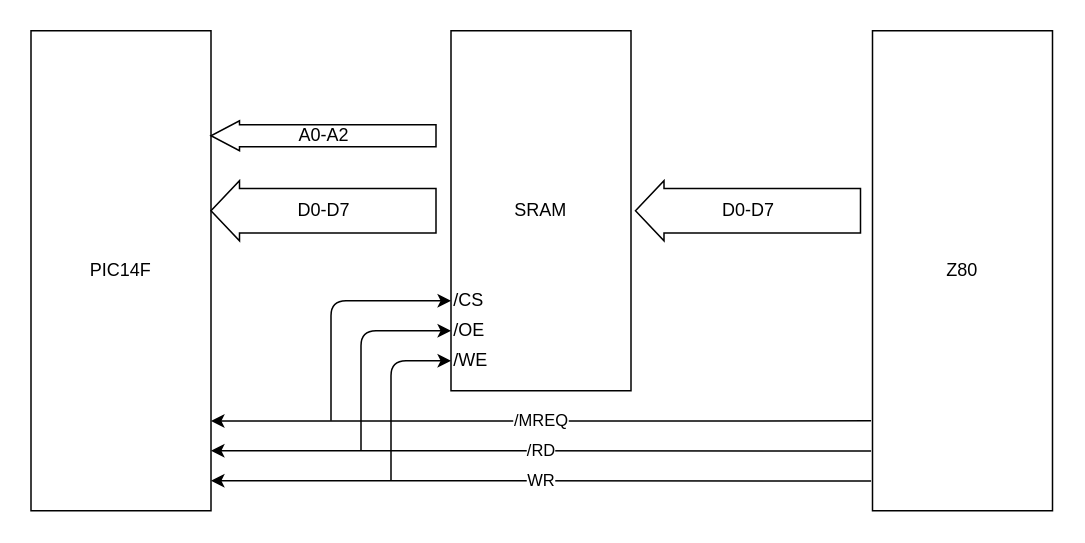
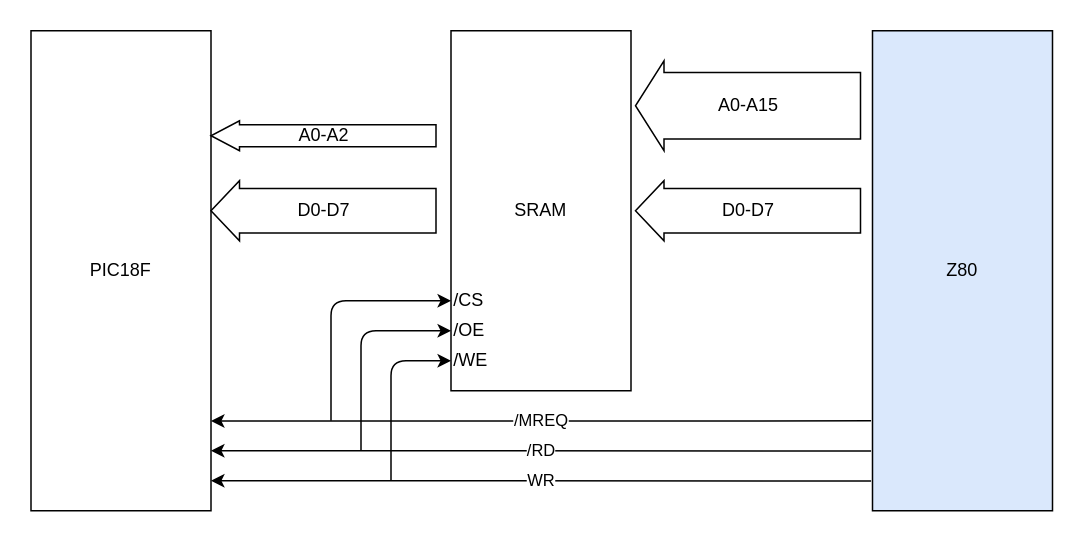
+ <mxCell id="5" value="A0-A15" style="html=1;shadow=0;dashed=0;align=center;verticalAlign=middle;shape=mxgraph.arrows2.arrow;dy=0.26;dx=19;flipH=1;notch=0;" parent="1" vertex="1"><mxGeometry x="423" y="40" width="150" height="60" as="geometry" /></mxCell>
- <mxCell id="4" value="PIC14F" style="rounded=0;whiteSpace=wrap;html=1;" parent="1" vertex="1"><mxGeometry x="20" y="20" width="120" height="320" as="geometry" /></mxCell>
+ <mxCell id="4" value="PIC18F" style="rounded=0;whiteSpace=wrap;html=1;" parent="1" vertex="1"><mxGeometry x="20" y="20" width="120" height="320" as="geometry" /></mxCell>
- <mxCell id="2" value="Z80" style="rounded=0;whiteSpace=wrap;html=1;" parent="1" vertex="1"><mxGeometry x="581" y="20" width="120" height="320" as="geometry" /></mxCell>
+ <mxCell id="2" value="Z80" style="rounded=0;whiteSpace=wrap;html=1;fillColor=#dae8fc;" parent="1" vertex="1"><mxGeometry x="581" y="20" width="120" height="320" as="geometry" /></mxCell>
